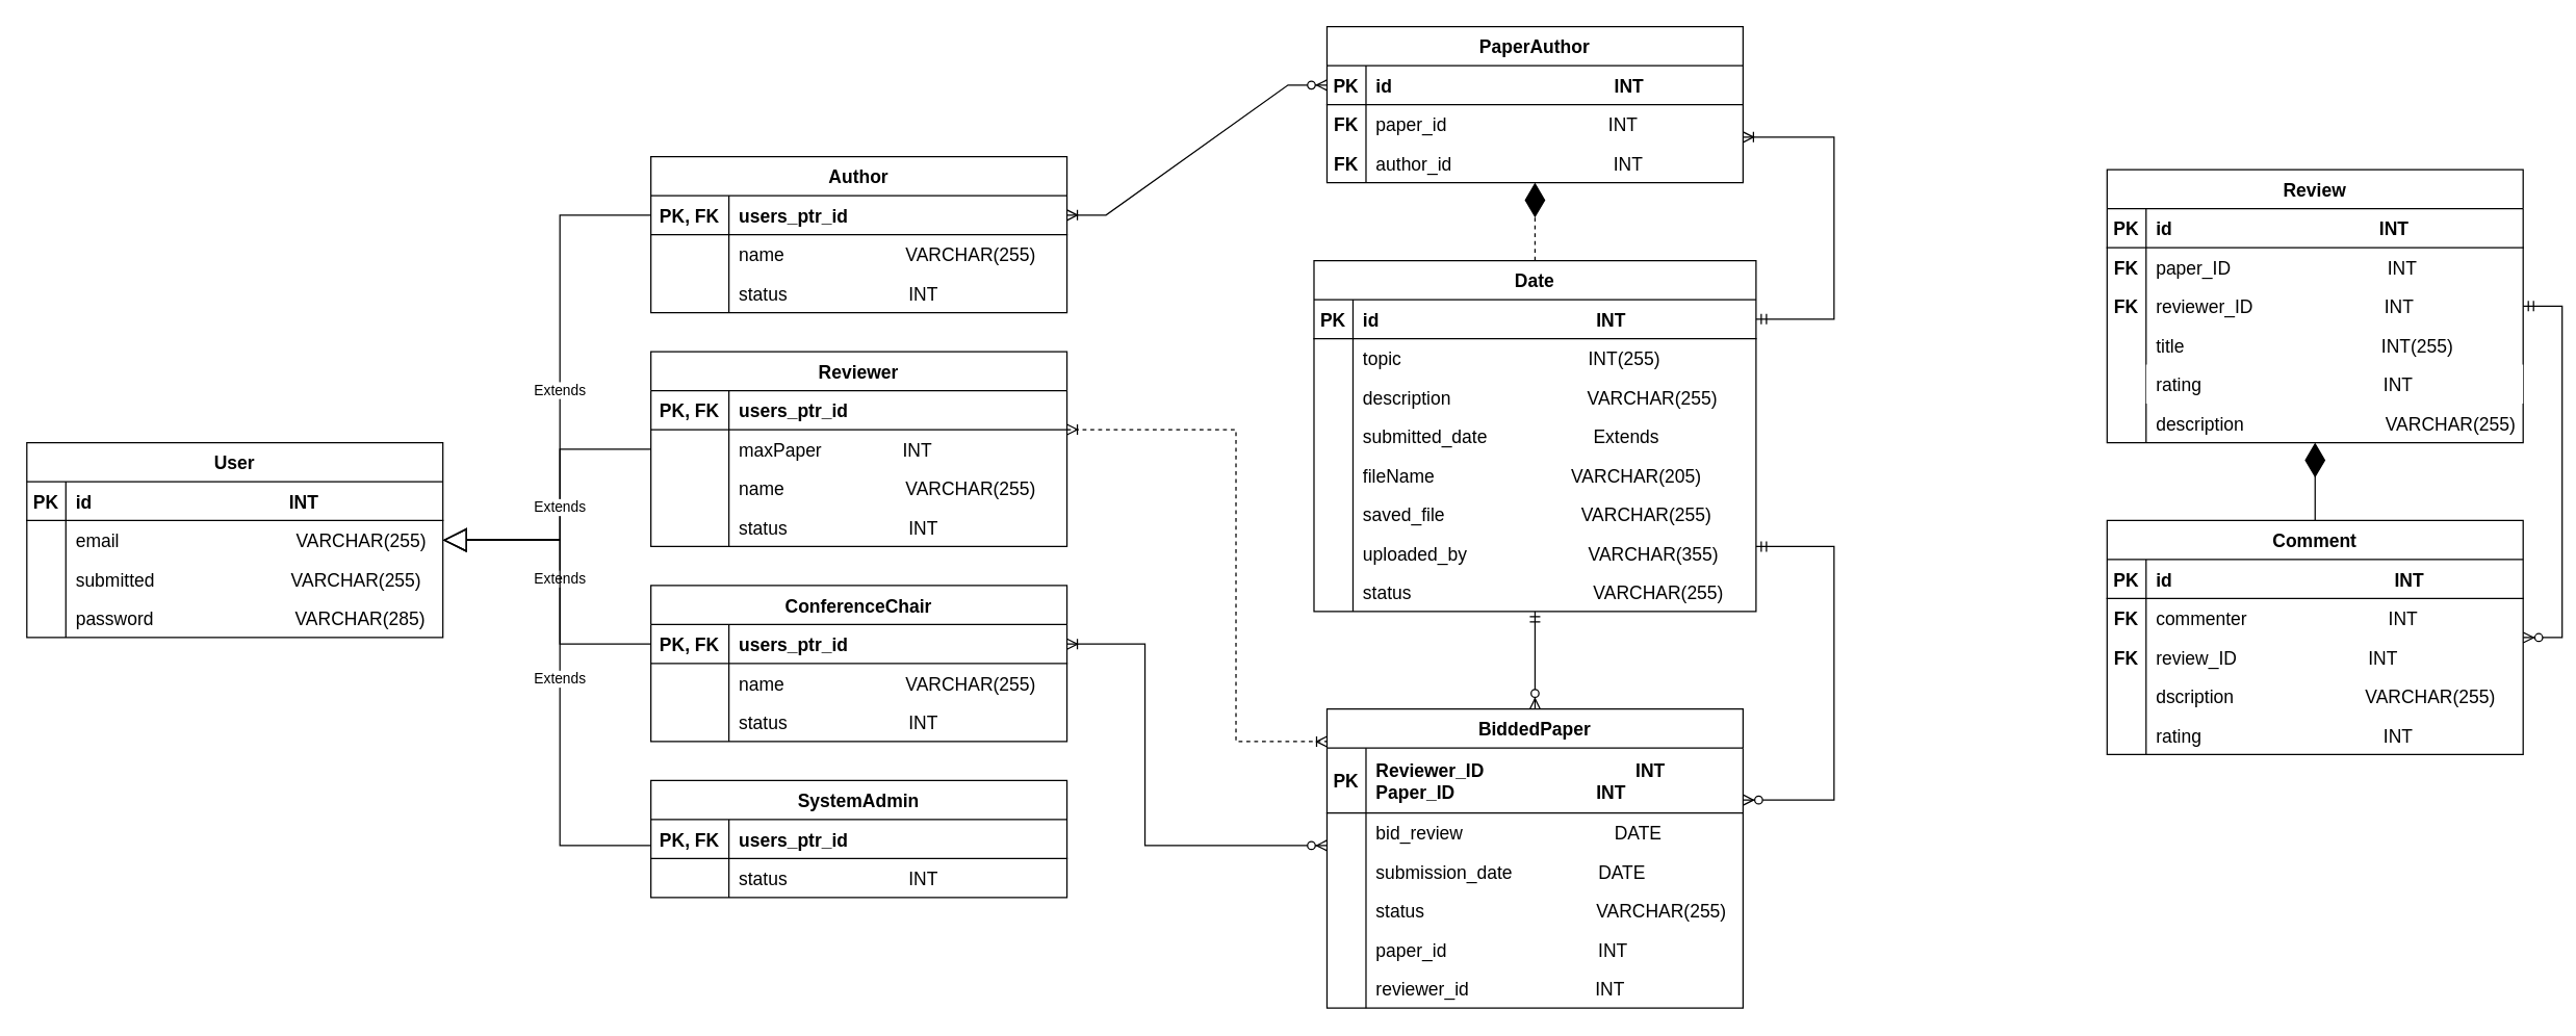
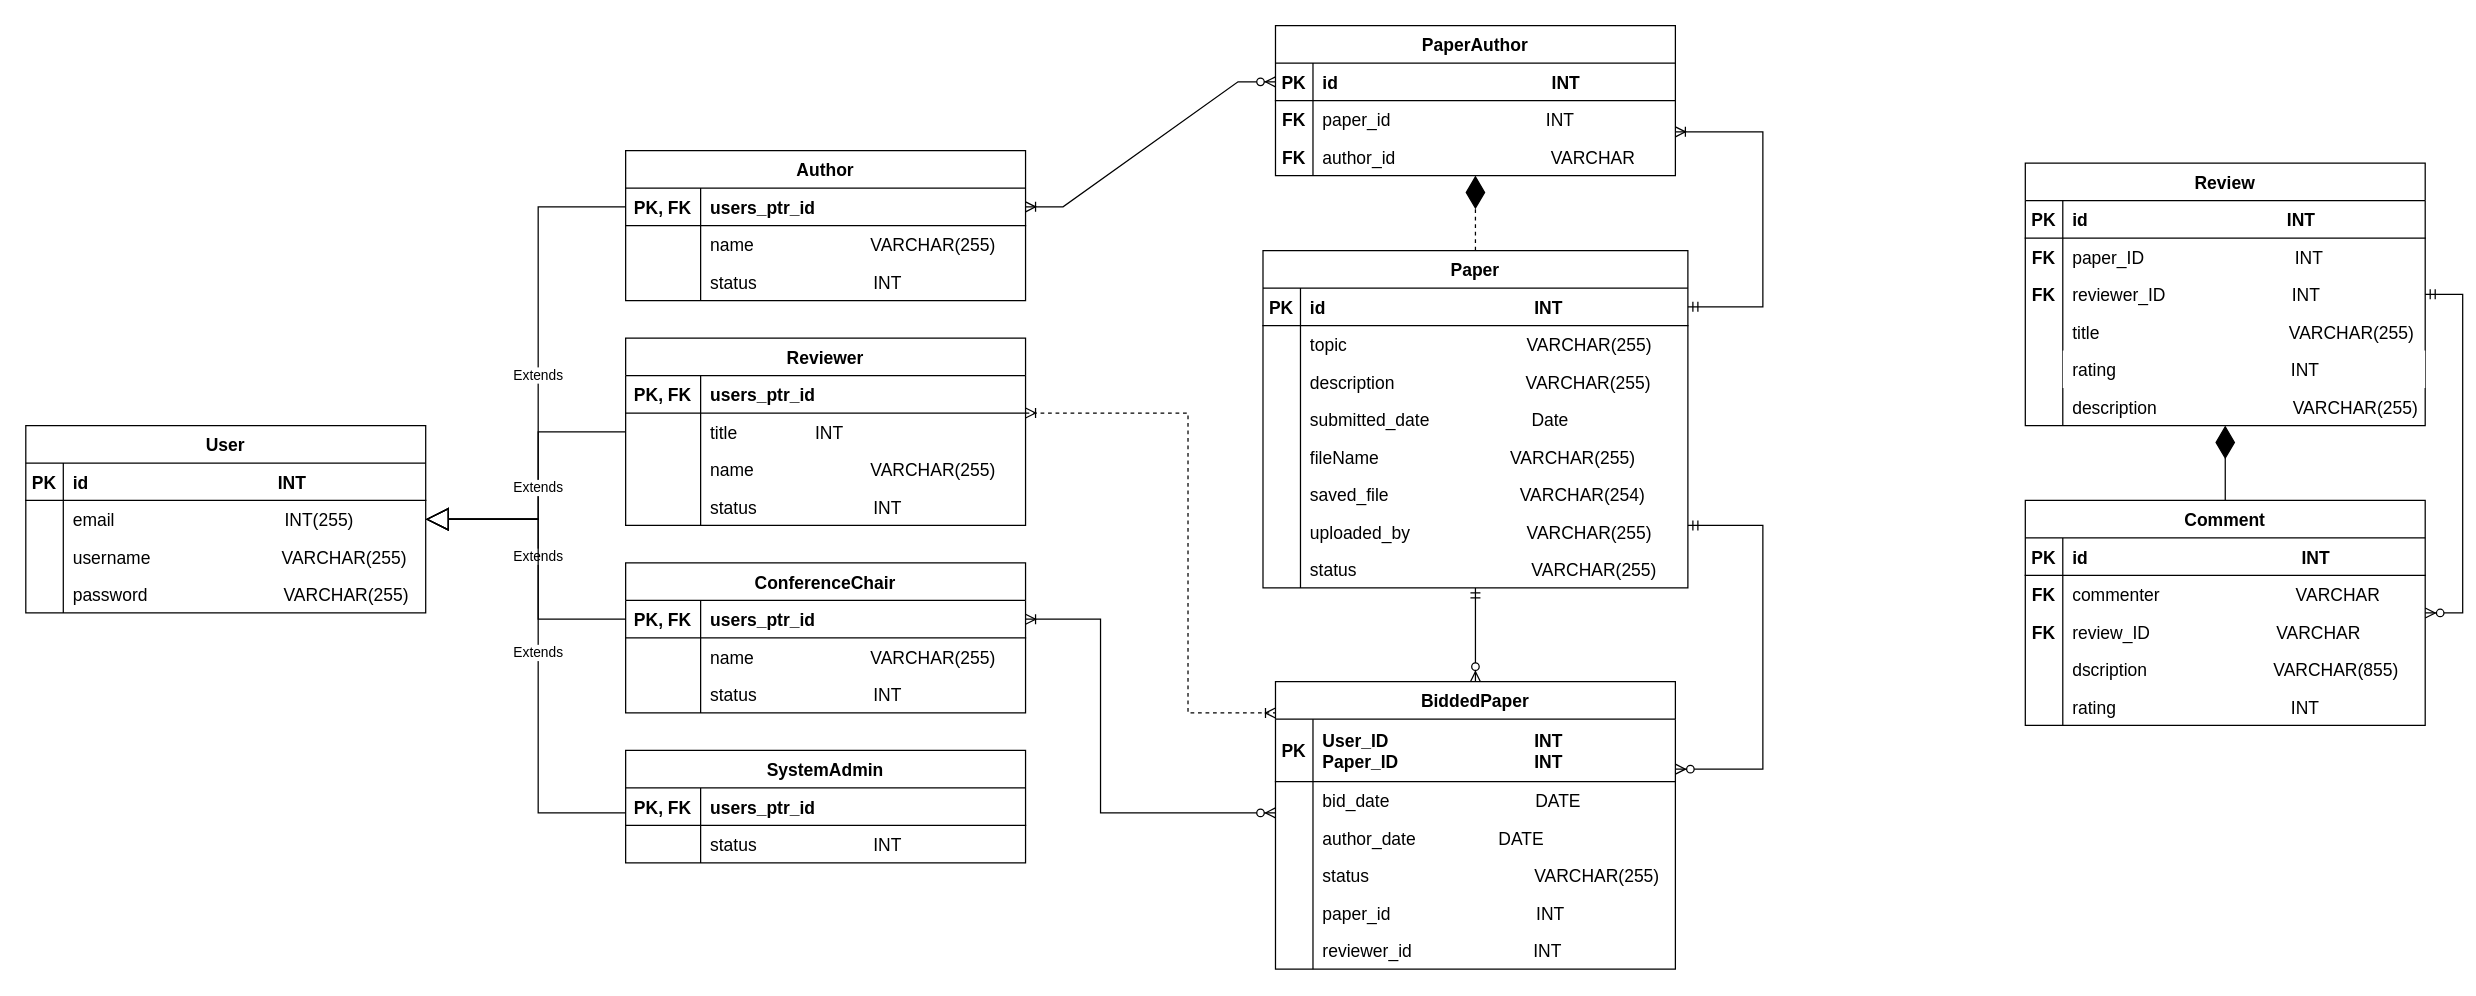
- <mxCell id="108" value="author_id                                INT" style="shape=partialRectangle;connectable=0;fillColor=none;top=0;left=0;bottom=0;right=0;align=left;spacingLeft=6;overflow=hidden;fontSize=14;" vertex="1" parent="106"><mxGeometry x="30.0" width="290.0" height="30" as="geometry"><mxRectangle width="290.0" height="30" as="alternateBounds" /></mxGeometry></mxCell>
+ <mxCell id="108" value="author_id                                VARCHAR" style="shape=partialRectangle;connectable=0;fillColor=none;top=0;left=0;bottom=0;right=0;align=left;spacingLeft=6;overflow=hidden;fontSize=14;" vertex="1" parent="106"><mxGeometry x="30.0" width="290.0" height="30" as="geometry"><mxRectangle width="290.0" height="30" as="alternateBounds" /></mxGeometry></mxCell>
- <mxCell id="55" value="Date" style="shape=table;startSize=30;container=1;collapsible=1;childLayout=tableLayout;fixedRows=1;rowLines=0;fontStyle=1;align=center;resizeLast=1;fontSize=14;" vertex="1" parent="1"><mxGeometry x="1010" y="200" width="340" height="270" as="geometry" /></mxCell>
+ <mxCell id="55" value="Paper" style="shape=table;startSize=30;container=1;collapsible=1;childLayout=tableLayout;fixedRows=1;rowLines=0;fontStyle=1;align=center;resizeLast=1;fontSize=14;" vertex="1" parent="1"><mxGeometry x="1010" y="200" width="340" height="270" as="geometry" /></mxCell>
- <mxCell id="121" value="title                                       INT(255)" style="shape=partialRectangle;connectable=0;fillColor=none;top=0;left=0;bottom=0;right=0;align=left;spacingLeft=6;overflow=hidden;fontSize=14;" vertex="1" parent="119"><mxGeometry x="30.0" width="290.0" height="30" as="geometry"><mxRectangle width="290.0" height="30" as="alternateBounds" /></mxGeometry></mxCell>
+ <mxCell id="121" value="title                                       VARCHAR(255)" style="shape=partialRectangle;connectable=0;fillColor=none;top=0;left=0;bottom=0;right=0;align=left;spacingLeft=6;overflow=hidden;fontSize=14;" vertex="1" parent="119"><mxGeometry x="30.0" width="290.0" height="30" as="geometry"><mxRectangle width="290.0" height="30" as="alternateBounds" /></mxGeometry></mxCell>
- <mxCell id="61" value="topic                                     INT(255)" style="shape=partialRectangle;connectable=0;fillColor=none;top=0;left=0;bottom=0;right=0;align=left;spacingLeft=6;overflow=hidden;fontSize=14;" vertex="1" parent="59"><mxGeometry x="30.0" width="310.0" height="30" as="geometry"><mxRectangle width="310.0" height="30" as="alternateBounds" /></mxGeometry></mxCell>
+ <mxCell id="61" value="topic                                     VARCHAR(255)" style="shape=partialRectangle;connectable=0;fillColor=none;top=0;left=0;bottom=0;right=0;align=left;spacingLeft=6;overflow=hidden;fontSize=14;" vertex="1" parent="59"><mxGeometry x="30.0" width="310.0" height="30" as="geometry"><mxRectangle width="310.0" height="30" as="alternateBounds" /></mxGeometry></mxCell>
- <mxCell id="67" value="submitted_date                     Extends" style="shape=partialRectangle;connectable=0;fillColor=none;top=0;left=0;bottom=0;right=0;align=left;spacingLeft=6;overflow=hidden;fontSize=14;" vertex="1" parent="65"><mxGeometry x="30.0" width="310.0" height="30" as="geometry"><mxRectangle width="310.0" height="30" as="alternateBounds" /></mxGeometry></mxCell>
+ <mxCell id="67" value="submitted_date                     Date" style="shape=partialRectangle;connectable=0;fillColor=none;top=0;left=0;bottom=0;right=0;align=left;spacingLeft=6;overflow=hidden;fontSize=14;" vertex="1" parent="65"><mxGeometry x="30.0" width="310.0" height="30" as="geometry"><mxRectangle width="310.0" height="30" as="alternateBounds" /></mxGeometry></mxCell>
- <mxCell id="31" value="maxPaper                INT" style="shape=partialRectangle;connectable=0;fillColor=none;top=0;left=0;bottom=0;right=0;align=left;spacingLeft=6;overflow=hidden;fontSize=14;" vertex="1" parent="29"><mxGeometry x="60" width="260" height="30" as="geometry"><mxRectangle width="260" height="30" as="alternateBounds" /></mxGeometry></mxCell>
+ <mxCell id="31" value="title                INT" style="shape=partialRectangle;connectable=0;fillColor=none;top=0;left=0;bottom=0;right=0;align=left;spacingLeft=6;overflow=hidden;fontSize=14;" vertex="1" parent="29"><mxGeometry x="60" width="260" height="30" as="geometry"><mxRectangle width="260" height="30" as="alternateBounds" /></mxGeometry></mxCell>
- <mxCell id="70" value="fileName                           VARCHAR(205)" style="shape=partialRectangle;connectable=0;fillColor=none;top=0;left=0;bottom=0;right=0;align=left;spacingLeft=6;overflow=hidden;fontSize=14;" vertex="1" parent="68"><mxGeometry x="30.0" width="310.0" height="30" as="geometry"><mxRectangle width="310.0" height="30" as="alternateBounds" /></mxGeometry></mxCell>
+ <mxCell id="70" value="fileName                           VARCHAR(255)" style="shape=partialRectangle;connectable=0;fillColor=none;top=0;left=0;bottom=0;right=0;align=left;spacingLeft=6;overflow=hidden;fontSize=14;" vertex="1" parent="68"><mxGeometry x="30.0" width="310.0" height="30" as="geometry"><mxRectangle width="310.0" height="30" as="alternateBounds" /></mxGeometry></mxCell>
- <mxCell id="73" value="saved_file                           VARCHAR(255)" style="shape=partialRectangle;connectable=0;fillColor=none;top=0;left=0;bottom=0;right=0;align=left;spacingLeft=6;overflow=hidden;fontSize=14;" vertex="1" parent="71"><mxGeometry x="30.0" width="310.0" height="30" as="geometry"><mxRectangle width="310.0" height="30" as="alternateBounds" /></mxGeometry></mxCell>
+ <mxCell id="73" value="saved_file                           VARCHAR(254)" style="shape=partialRectangle;connectable=0;fillColor=none;top=0;left=0;bottom=0;right=0;align=left;spacingLeft=6;overflow=hidden;fontSize=14;" vertex="1" parent="71"><mxGeometry x="30.0" width="310.0" height="30" as="geometry"><mxRectangle width="310.0" height="30" as="alternateBounds" /></mxGeometry></mxCell>
- <mxCell id="8" value="email                                   VARCHAR(255)" style="shape=partialRectangle;connectable=0;fillColor=none;top=0;left=0;bottom=0;right=0;align=left;spacingLeft=6;overflow=hidden;fontSize=14;" vertex="1" parent="6"><mxGeometry x="30.0" width="290.0" height="30" as="geometry"><mxRectangle width="290.0" height="30" as="alternateBounds" /></mxGeometry></mxCell>
+ <mxCell id="8" value="email                                   INT(255)" style="shape=partialRectangle;connectable=0;fillColor=none;top=0;left=0;bottom=0;right=0;align=left;spacingLeft=6;overflow=hidden;fontSize=14;" vertex="1" parent="6"><mxGeometry x="30.0" width="290.0" height="30" as="geometry"><mxRectangle width="290.0" height="30" as="alternateBounds" /></mxGeometry></mxCell>
- <mxCell id="76" value="uploaded_by                        VARCHAR(355)" style="shape=partialRectangle;connectable=0;fillColor=none;top=0;left=0;bottom=0;right=0;align=left;spacingLeft=6;overflow=hidden;fontSize=14;" vertex="1" parent="74"><mxGeometry x="30.0" width="310.0" height="30" as="geometry"><mxRectangle width="310.0" height="30" as="alternateBounds" /></mxGeometry></mxCell>
+ <mxCell id="76" value="uploaded_by                        VARCHAR(255)" style="shape=partialRectangle;connectable=0;fillColor=none;top=0;left=0;bottom=0;right=0;align=left;spacingLeft=6;overflow=hidden;fontSize=14;" vertex="1" parent="74"><mxGeometry x="30.0" width="310.0" height="30" as="geometry"><mxRectangle width="310.0" height="30" as="alternateBounds" /></mxGeometry></mxCell>
- <mxCell id="11" value="submitted                           VARCHAR(255)" style="shape=partialRectangle;connectable=0;fillColor=none;top=0;left=0;bottom=0;right=0;align=left;spacingLeft=6;overflow=hidden;fontSize=14;" vertex="1" parent="9"><mxGeometry x="30.0" width="290.0" height="30" as="geometry"><mxRectangle width="290.0" height="30" as="alternateBounds" /></mxGeometry></mxCell>
+ <mxCell id="11" value="username                           VARCHAR(255)" style="shape=partialRectangle;connectable=0;fillColor=none;top=0;left=0;bottom=0;right=0;align=left;spacingLeft=6;overflow=hidden;fontSize=14;" vertex="1" parent="9"><mxGeometry x="30.0" width="290.0" height="30" as="geometry"><mxRectangle width="290.0" height="30" as="alternateBounds" /></mxGeometry></mxCell>
- <mxCell id="14" value="password                            VARCHAR(285)" style="shape=partialRectangle;connectable=0;fillColor=none;top=0;left=0;bottom=0;right=0;align=left;spacingLeft=6;overflow=hidden;fontSize=14;" vertex="1" parent="12"><mxGeometry x="30.0" width="290.0" height="30" as="geometry"><mxRectangle width="290.0" height="30" as="alternateBounds" /></mxGeometry></mxCell>
+ <mxCell id="14" value="password                            VARCHAR(255)" style="shape=partialRectangle;connectable=0;fillColor=none;top=0;left=0;bottom=0;right=0;align=left;spacingLeft=6;overflow=hidden;fontSize=14;" vertex="1" parent="12"><mxGeometry x="30.0" width="290.0" height="30" as="geometry"><mxRectangle width="290.0" height="30" as="alternateBounds" /></mxGeometry></mxCell>
- <mxCell id="134" value="commenter                            INT" style="shape=partialRectangle;connectable=0;fillColor=none;top=0;left=0;bottom=0;right=0;align=left;spacingLeft=6;overflow=hidden;fontSize=14;" vertex="1" parent="132"><mxGeometry x="30.0" width="290.0" height="30" as="geometry"><mxRectangle width="290.0" height="30" as="alternateBounds" /></mxGeometry></mxCell>
+ <mxCell id="134" value="commenter                            VARCHAR" style="shape=partialRectangle;connectable=0;fillColor=none;top=0;left=0;bottom=0;right=0;align=left;spacingLeft=6;overflow=hidden;fontSize=14;" vertex="1" parent="132"><mxGeometry x="30.0" width="290.0" height="30" as="geometry"><mxRectangle width="290.0" height="30" as="alternateBounds" /></mxGeometry></mxCell>
- <mxCell id="137" value="review_ID                          INT" style="shape=partialRectangle;connectable=0;fillColor=none;top=0;left=0;bottom=0;right=0;align=left;spacingLeft=6;overflow=hidden;fontSize=14;" vertex="1" parent="135"><mxGeometry x="30.0" width="290.0" height="30" as="geometry"><mxRectangle width="290.0" height="30" as="alternateBounds" /></mxGeometry></mxCell>
+ <mxCell id="137" value="review_ID                          VARCHAR" style="shape=partialRectangle;connectable=0;fillColor=none;top=0;left=0;bottom=0;right=0;align=left;spacingLeft=6;overflow=hidden;fontSize=14;" vertex="1" parent="135"><mxGeometry x="30.0" width="290.0" height="30" as="geometry"><mxRectangle width="290.0" height="30" as="alternateBounds" /></mxGeometry></mxCell>
- <mxCell id="140" value="dscription                          VARCHAR(255)" style="shape=partialRectangle;connectable=0;fillColor=none;top=0;left=0;bottom=0;right=0;align=left;spacingLeft=6;overflow=hidden;fontSize=14;" vertex="1" parent="138"><mxGeometry x="30.0" width="290.0" height="30" as="geometry"><mxRectangle width="290.0" height="30" as="alternateBounds" /></mxGeometry></mxCell>
+ <mxCell id="140" value="dscription                          VARCHAR(855)" style="shape=partialRectangle;connectable=0;fillColor=none;top=0;left=0;bottom=0;right=0;align=left;spacingLeft=6;overflow=hidden;fontSize=14;" vertex="1" parent="138"><mxGeometry x="30.0" width="290.0" height="30" as="geometry"><mxRectangle width="290.0" height="30" as="alternateBounds" /></mxGeometry></mxCell>
- <mxCell id="83" value="Reviewer_ID                              INT&#10;Paper_ID                            INT" style="shape=partialRectangle;connectable=0;fillColor=none;top=0;left=0;bottom=0;right=0;align=left;spacingLeft=6;fontStyle=1;overflow=hidden;fontSize=14;" vertex="1" parent="81"><mxGeometry x="30.0" width="290.0" height="50" as="geometry"><mxRectangle width="290.0" height="50" as="alternateBounds" /></mxGeometry></mxCell>
+ <mxCell id="83" value="User_ID                              INT&#10;Paper_ID                            INT" style="shape=partialRectangle;connectable=0;fillColor=none;top=0;left=0;bottom=0;right=0;align=left;spacingLeft=6;fontStyle=1;overflow=hidden;fontSize=14;" vertex="1" parent="81"><mxGeometry x="30.0" width="290.0" height="50" as="geometry"><mxRectangle width="290.0" height="50" as="alternateBounds" /></mxGeometry></mxCell>
- <mxCell id="86" value="bid_review                              DATE" style="shape=partialRectangle;connectable=0;fillColor=none;top=0;left=0;bottom=0;right=0;align=left;spacingLeft=6;overflow=hidden;fontSize=14;" vertex="1" parent="84"><mxGeometry x="30.0" width="290.0" height="30" as="geometry"><mxRectangle width="290.0" height="30" as="alternateBounds" /></mxGeometry></mxCell>
+ <mxCell id="86" value="bid_date                              DATE" style="shape=partialRectangle;connectable=0;fillColor=none;top=0;left=0;bottom=0;right=0;align=left;spacingLeft=6;overflow=hidden;fontSize=14;" vertex="1" parent="84"><mxGeometry x="30.0" width="290.0" height="30" as="geometry"><mxRectangle width="290.0" height="30" as="alternateBounds" /></mxGeometry></mxCell>
- <mxCell id="89" value="submission_date                 DATE" style="shape=partialRectangle;connectable=0;fillColor=none;top=0;left=0;bottom=0;right=0;align=left;spacingLeft=6;overflow=hidden;fontSize=14;" vertex="1" parent="87"><mxGeometry x="30.0" width="290.0" height="30" as="geometry"><mxRectangle width="290.0" height="30" as="alternateBounds" /></mxGeometry></mxCell>
+ <mxCell id="89" value="author_date                 DATE" style="shape=partialRectangle;connectable=0;fillColor=none;top=0;left=0;bottom=0;right=0;align=left;spacingLeft=6;overflow=hidden;fontSize=14;" vertex="1" parent="87"><mxGeometry x="30.0" width="290.0" height="30" as="geometry"><mxRectangle width="290.0" height="30" as="alternateBounds" /></mxGeometry></mxCell>
